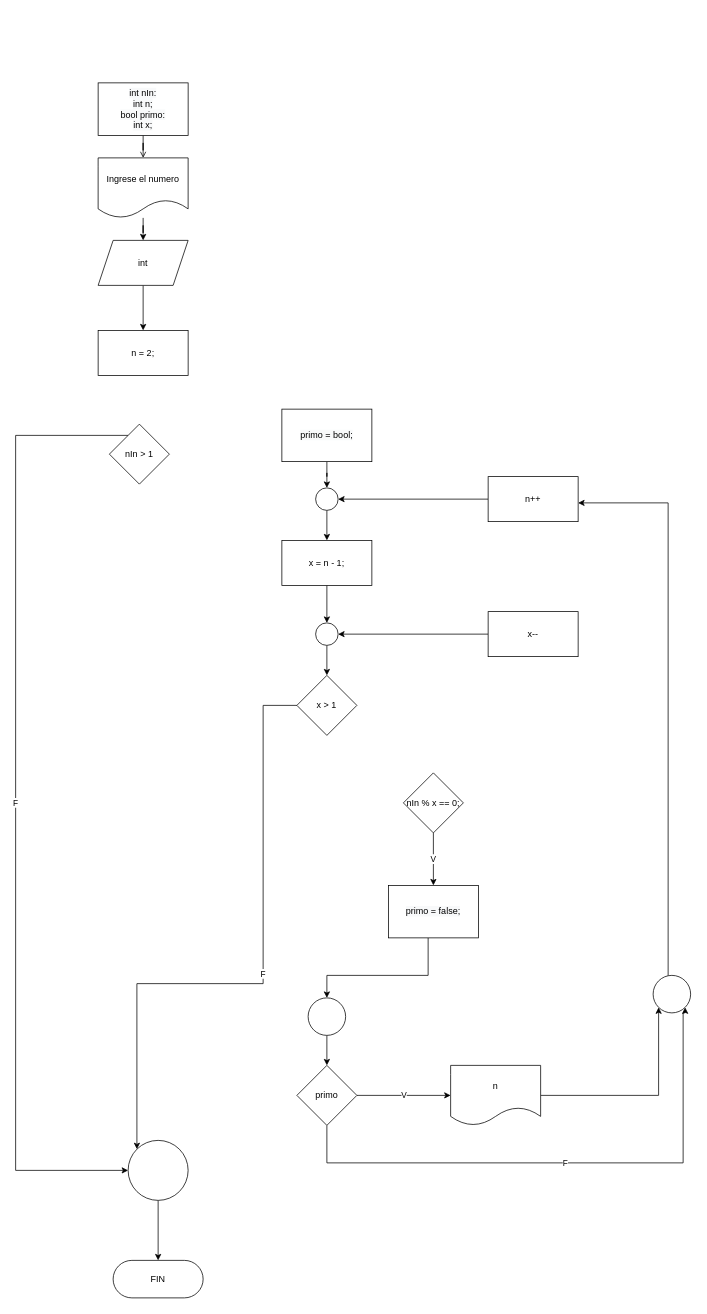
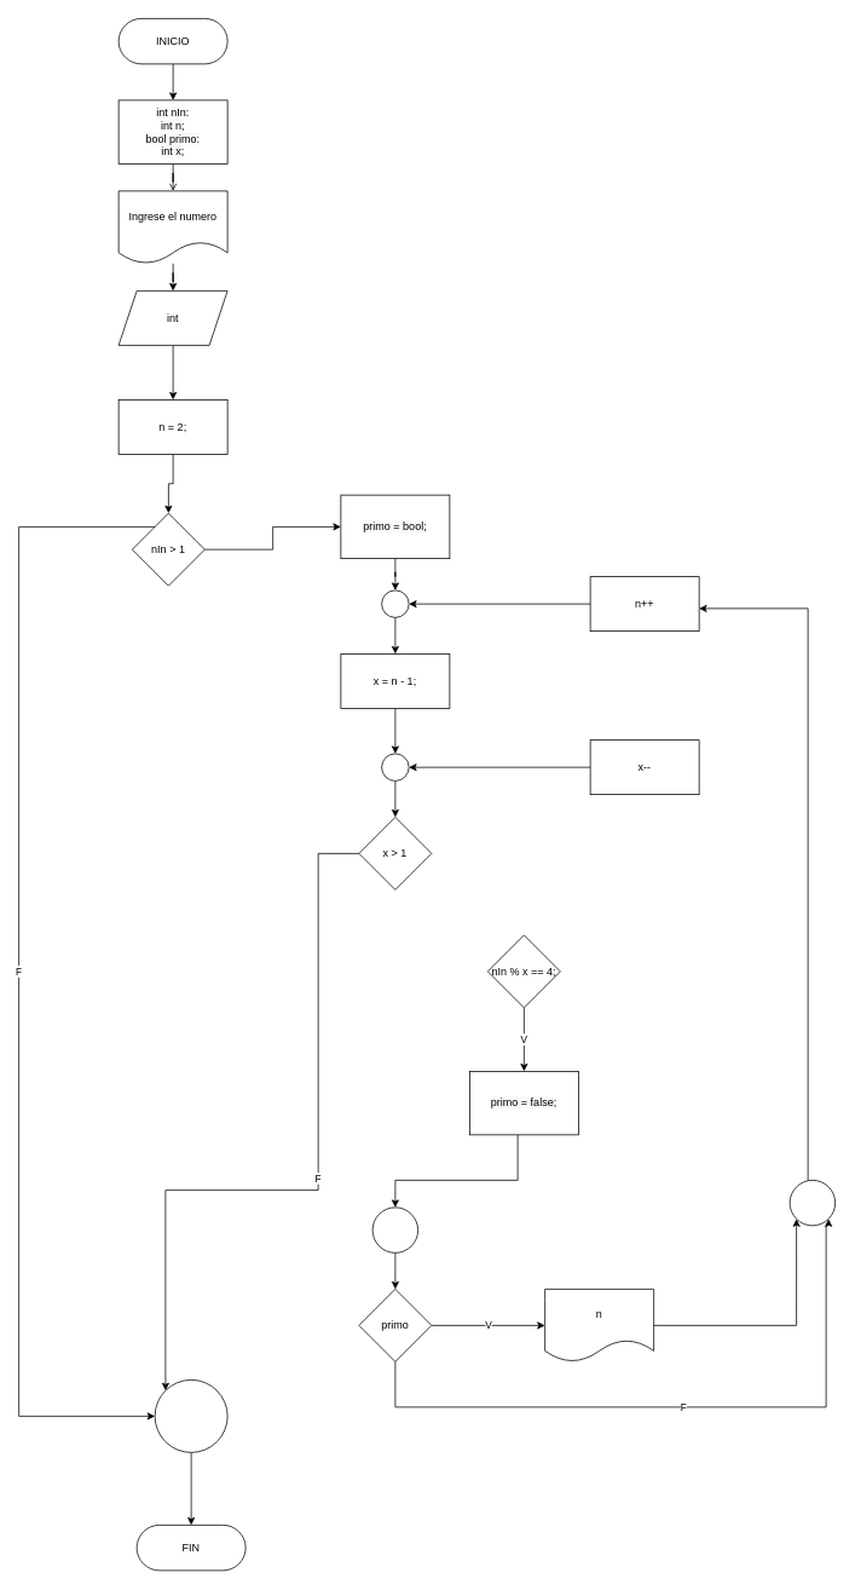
+ <mxCell id="3" value="INICIO" style="rounded=1;whiteSpace=wrap;html=1;arcSize=50;" vertex="1" parent="1"><mxGeometry x="130" y="20" width="120" height="50" as="geometry" /></mxCell>
+ <mxCell id="2" style="edgeStyle=orthogonalEdgeStyle;rounded=0;orthogonalLoop=1;jettySize=auto;html=1;" edge="1" parent="1" source="3" target="8"><mxGeometry relative="1" as="geometry" /></mxCell>
+ <mxCell id="41" style="edgeStyle=orthogonalEdgeStyle;rounded=0;orthogonalLoop=1;jettySize=auto;html=1;" edge="1" parent="1" source="42" target="11"><mxGeometry relative="1" as="geometry" /></mxCell>
+ <mxCell id="10" style="edgeStyle=orthogonalEdgeStyle;rounded=0;orthogonalLoop=1;jettySize=auto;html=1;" edge="1" parent="1" source="11" target="17"><mxGeometry relative="1" as="geometry" /></mxCell>
- <mxCell id="25" value="nIn % x == 0;" style="rhombus;whiteSpace=wrap;html=1;" vertex="1" parent="1"><mxGeometry x="537" y="1030" width="80" height="80" as="geometry" /></mxCell>
+ <mxCell id="25" value="nIn % x == 4;" style="rhombus;whiteSpace=wrap;html=1;" vertex="1" parent="1"><mxGeometry x="537" y="1030" width="80" height="80" as="geometry" /></mxCell>
